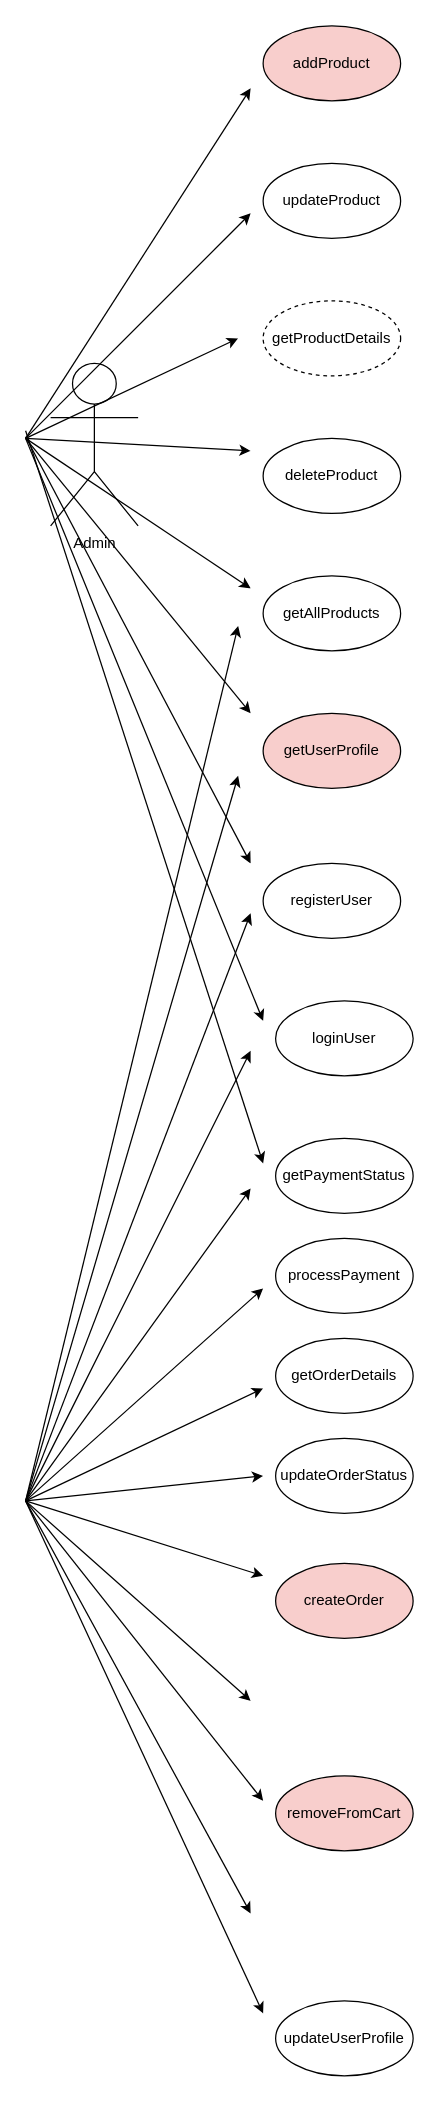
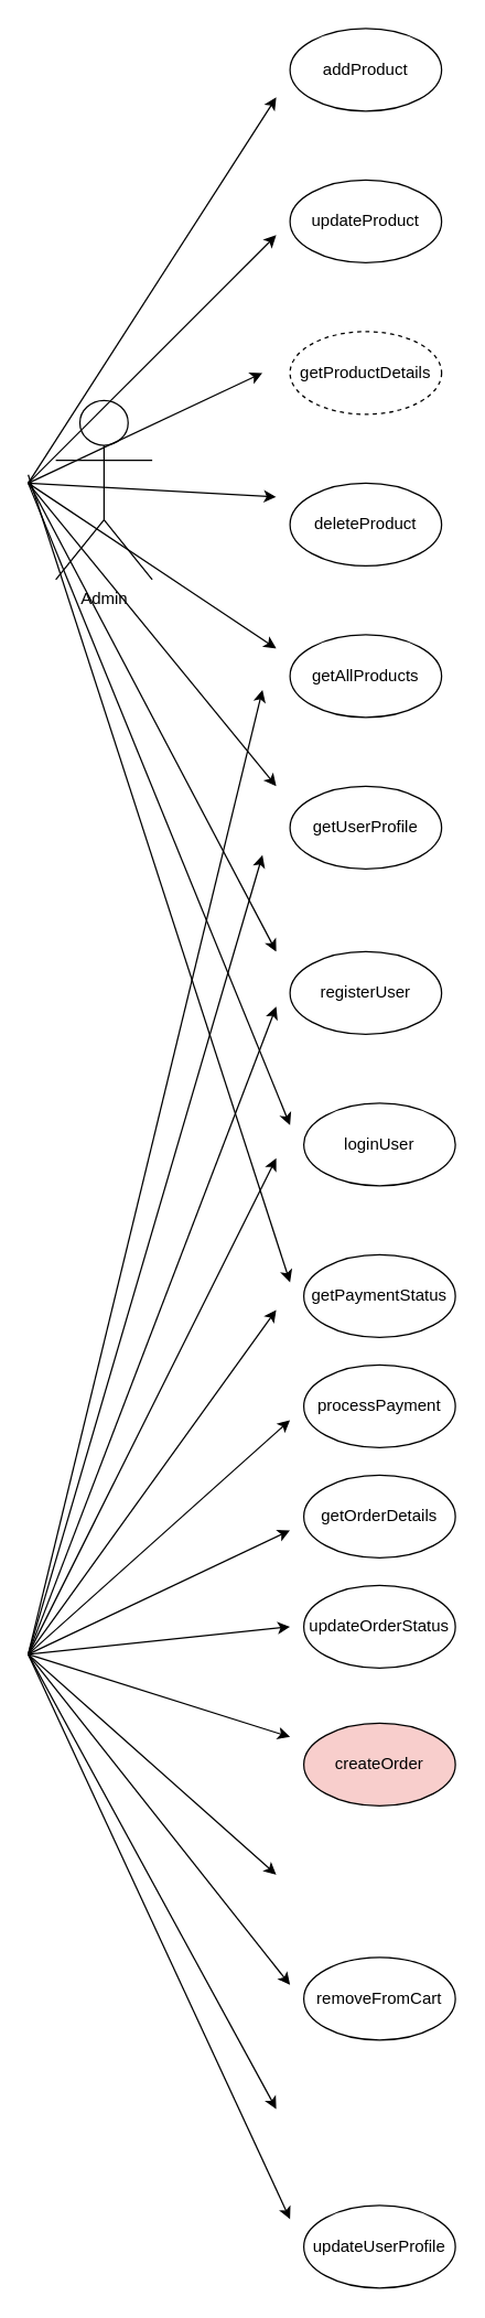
- <mxCell id="3" value="addProduct" style="ellipse;whiteSpace=wrap;html=1;fillColor=#f8cecc;" vertex="1" parent="1"><mxGeometry x="210" y="20" width="110" height="60" as="geometry" /></mxCell>
+ <mxCell id="3" value="addProduct" style="ellipse;whiteSpace=wrap;html=1;" vertex="1" parent="1"><mxGeometry x="210" y="20" width="110" height="60" as="geometry" /></mxCell>
- <mxCell id="15" value="getUserProfile" style="ellipse;whiteSpace=wrap;html=1;fillColor=#f8cecc;" vertex="1" parent="1"><mxGeometry x="210" y="570" width="110" height="60" as="geometry" /></mxCell>
+ <mxCell id="15" value="getUserProfile" style="ellipse;whiteSpace=wrap;html=1;" vertex="1" parent="1"><mxGeometry x="210" y="570" width="110" height="60" as="geometry" /></mxCell>
- <mxCell id="8" value="removeFromCart" style="ellipse;whiteSpace=wrap;html=1;fillColor=#f8cecc;" vertex="1" parent="1"><mxGeometry x="220" y="1420" width="110" height="60" as="geometry" /></mxCell>
+ <mxCell id="8" value="removeFromCart" style="ellipse;whiteSpace=wrap;html=1;" vertex="1" parent="1"><mxGeometry x="220" y="1420" width="110" height="60" as="geometry" /></mxCell>
